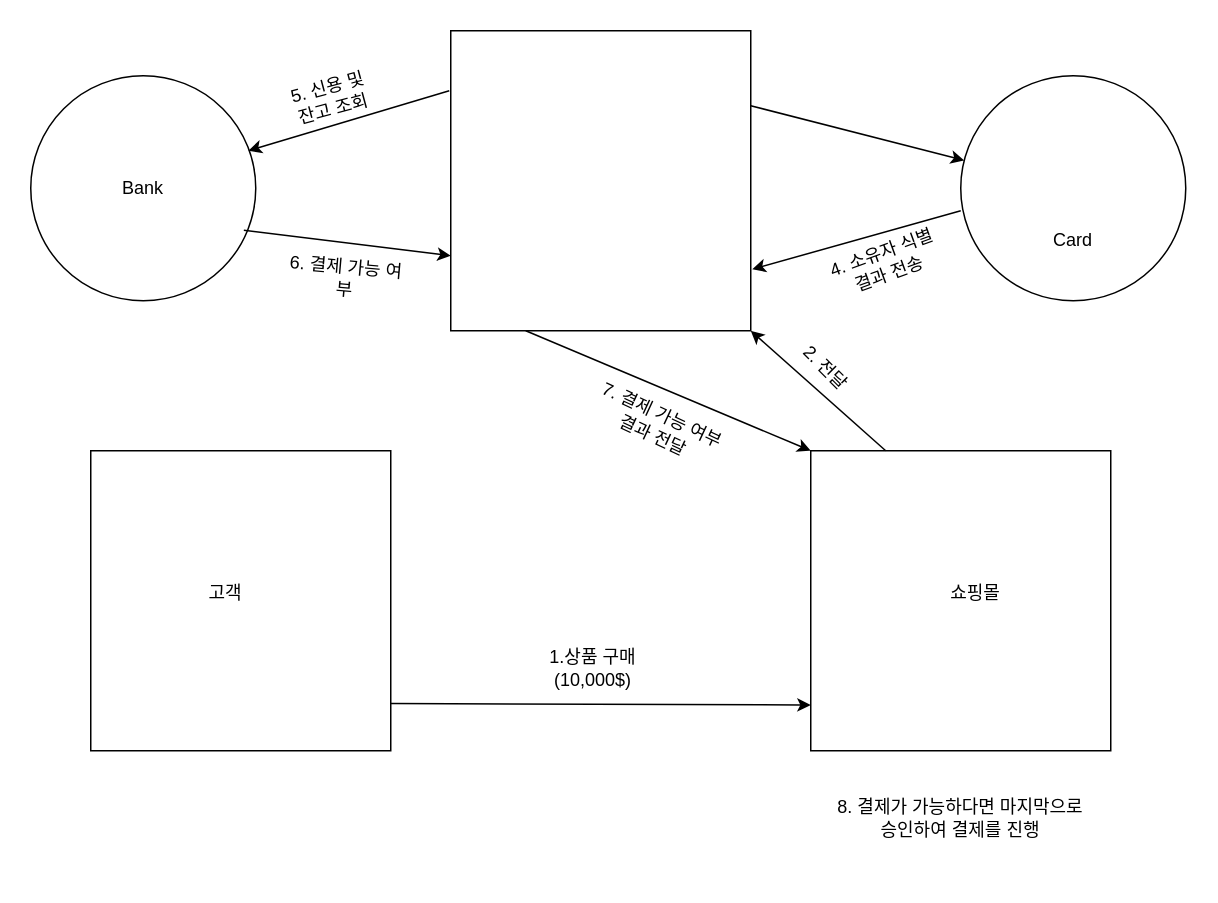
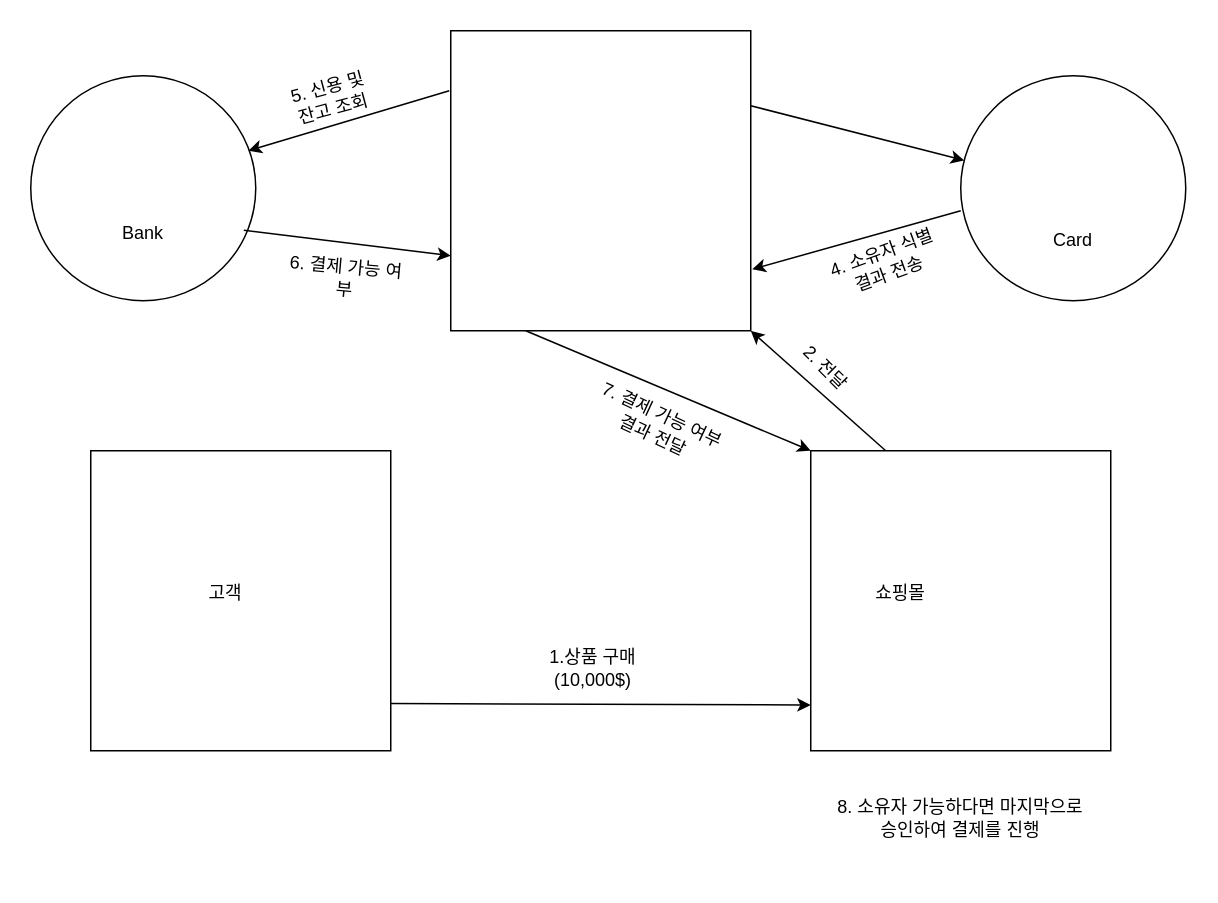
- <mxCell id="14" value="Bank" style="text;html=1;align=center;verticalAlign=middle;whiteSpace=wrap;rounded=0;" vertex="1" parent="1"><mxGeometry x="65" y="110" width="60" height="30" as="geometry" /></mxCell>
+ <mxCell id="14" value="Bank" style="text;html=1;align=center;verticalAlign=middle;whiteSpace=wrap;rounded=0;" vertex="1" parent="1"><mxGeometry x="65" y="140" width="60" height="30" as="geometry" /></mxCell>
- <mxCell id="12" value="쇼핑몰" style="text;html=1;align=center;verticalAlign=middle;whiteSpace=wrap;rounded=0;" vertex="1" parent="1"><mxGeometry x="620" y="380" width="60" height="30" as="geometry" /></mxCell>
+ <mxCell id="12" value="쇼핑몰" style="text;html=1;align=center;verticalAlign=middle;whiteSpace=wrap;rounded=0;" vertex="1" parent="1"><mxGeometry x="570" y="380" width="60" height="30" as="geometry" /></mxCell>
- <mxCell id="24" value="8. 결제가 가능하다면 마지막으로 승인하여 결제를 진행" style="text;html=1;align=center;verticalAlign=middle;whiteSpace=wrap;rounded=0;" vertex="1" parent="1"><mxGeometry x="555" y="510" width="170" height="70" as="geometry" /></mxCell>
+ <mxCell id="24" value="8. 소유자 가능하다면 마지막으로 승인하여 결제를 진행" style="text;html=1;align=center;verticalAlign=middle;whiteSpace=wrap;rounded=0;" vertex="1" parent="1"><mxGeometry x="555" y="510" width="170" height="70" as="geometry" /></mxCell>
